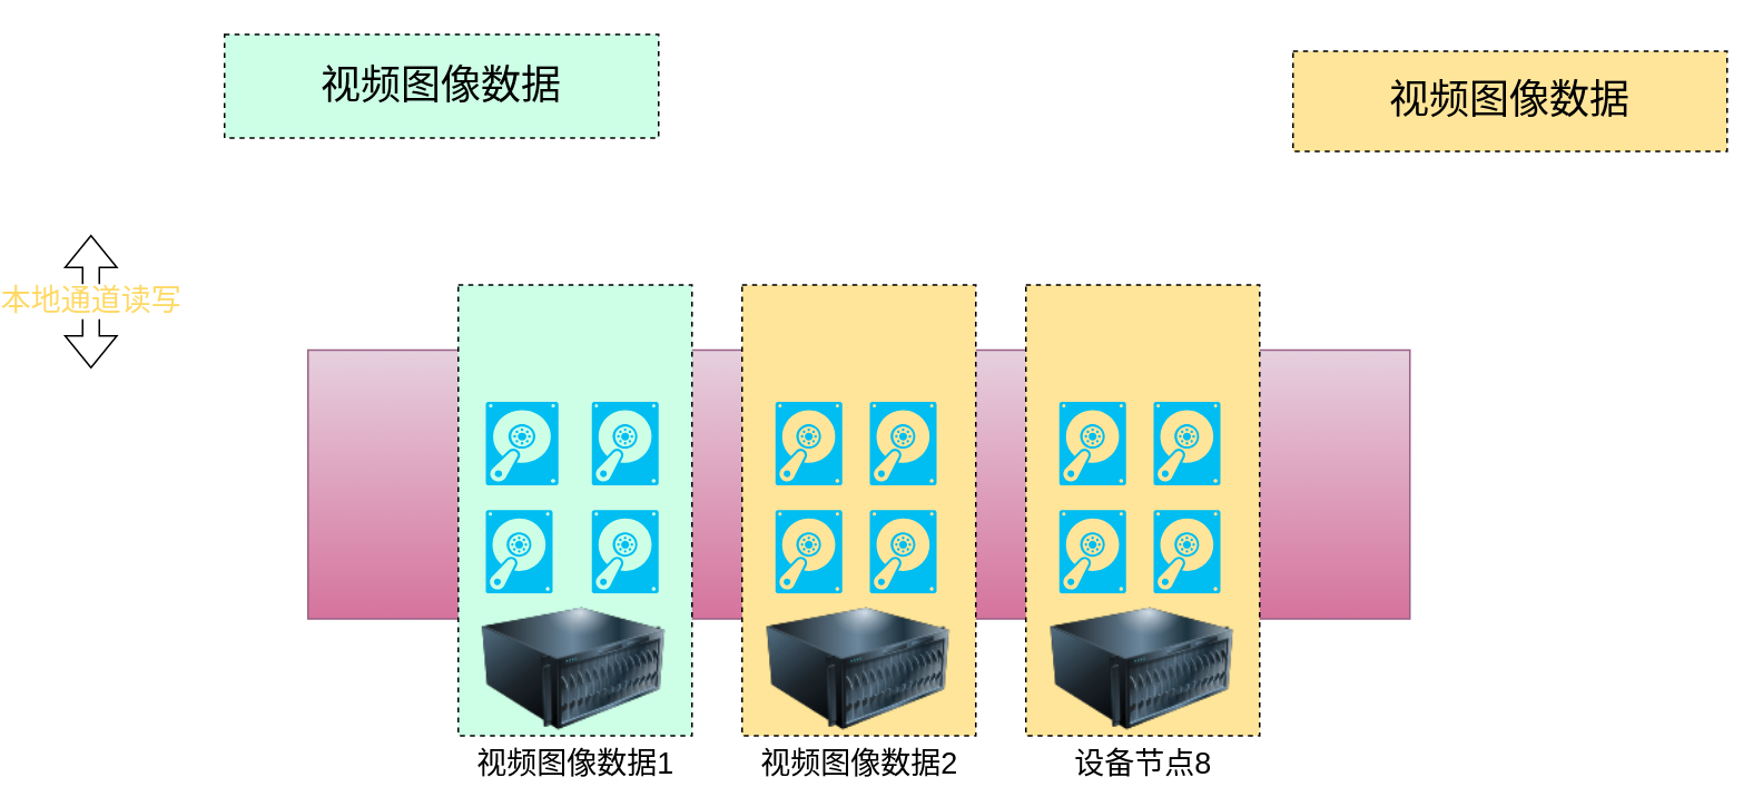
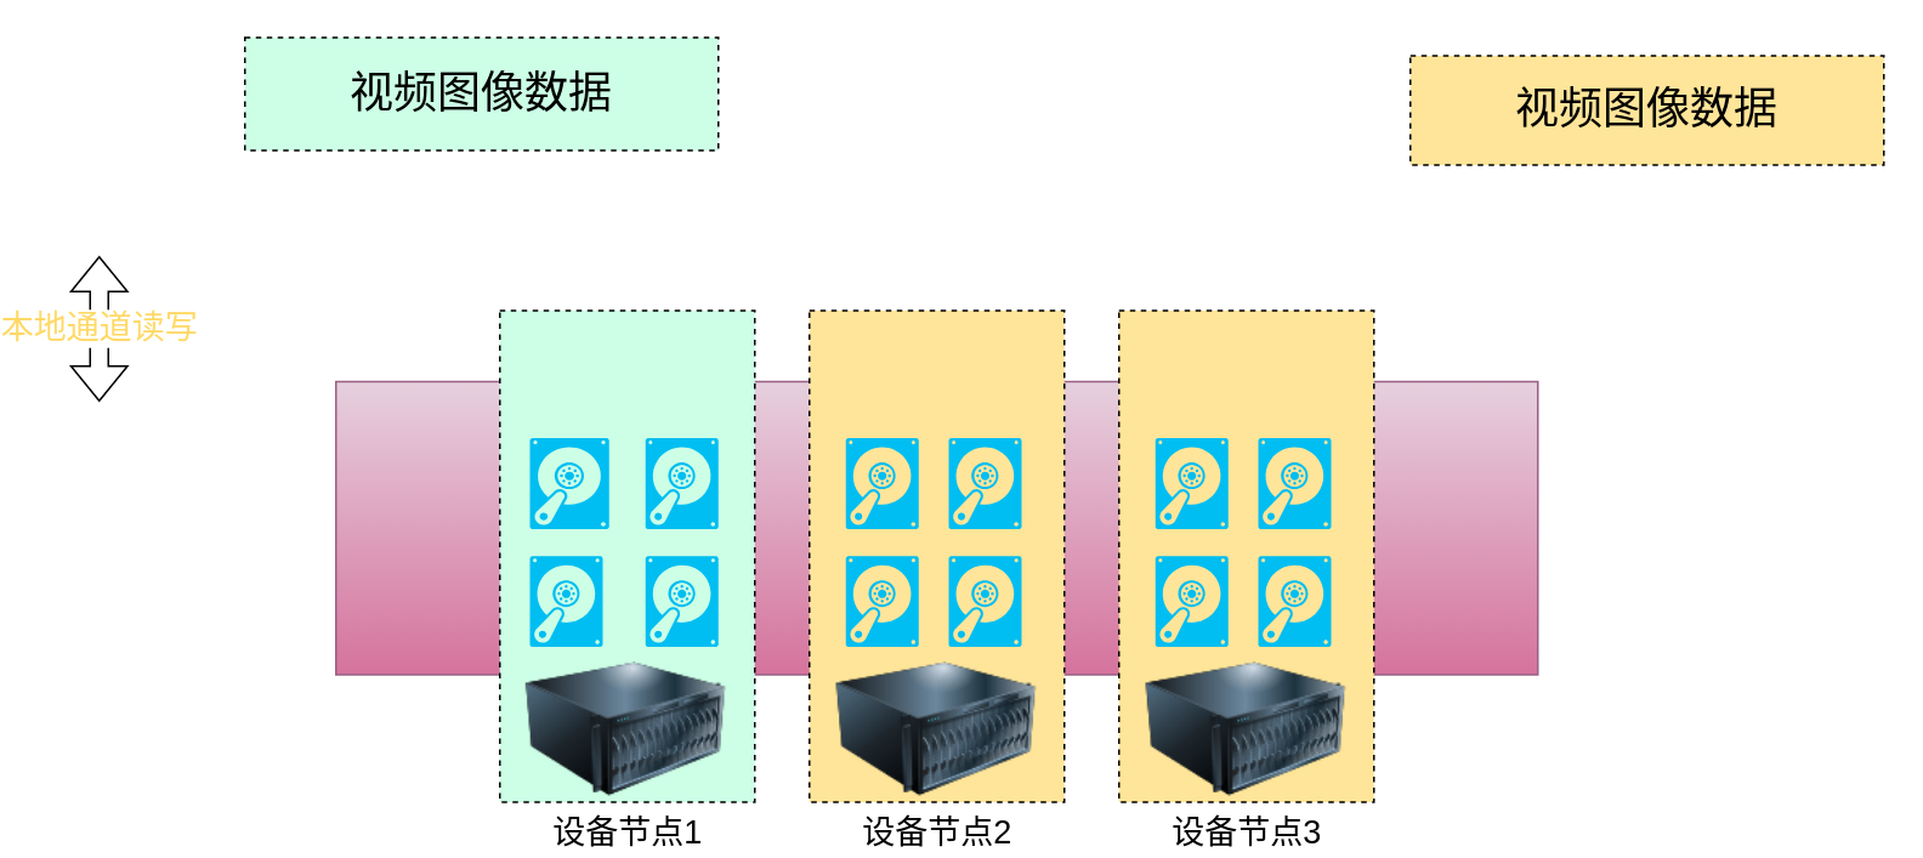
- <mxCell id="13" value="&lt;font style=&quot;font-size: 18px&quot;&gt;视频图像数据1&lt;/font&gt;" style="image;html=1;image=img/lib/clip_art/computers/Server_128x128.png" vertex="1" parent="1"><mxGeometry x="254.5" y="360" width="110" height="80" as="geometry" /></mxCell>
+ <mxCell id="13" value="&lt;font style=&quot;font-size: 18px&quot;&gt;设备节点1&lt;/font&gt;" style="image;html=1;image=img/lib/clip_art/computers/Server_128x128.png" vertex="1" parent="1"><mxGeometry x="254.5" y="360" width="110" height="80" as="geometry" /></mxCell>
- <mxCell id="14" value="&lt;font style=&quot;font-size: 18px&quot;&gt;视频图像数据2&lt;/font&gt;" style="image;html=1;image=img/lib/clip_art/computers/Server_128x128.png" vertex="1" parent="1"><mxGeometry x="425" y="360" width="110" height="80" as="geometry" /></mxCell>
+ <mxCell id="14" value="&lt;font style=&quot;font-size: 18px&quot;&gt;设备节点2&lt;/font&gt;" style="image;html=1;image=img/lib/clip_art/computers/Server_128x128.png" vertex="1" parent="1"><mxGeometry x="425" y="360" width="110" height="80" as="geometry" /></mxCell>
- <mxCell id="23" value="&lt;font style=&quot;font-size: 18px&quot;&gt;设备节点8&lt;/font&gt;" style="image;html=1;image=img/lib/clip_art/computers/Server_128x128.png" vertex="1" parent="1"><mxGeometry x="595" y="360" width="110" height="80" as="geometry" /></mxCell>
+ <mxCell id="23" value="&lt;font style=&quot;font-size: 18px&quot;&gt;设备节点3&lt;/font&gt;" style="image;html=1;image=img/lib/clip_art/computers/Server_128x128.png" vertex="1" parent="1"><mxGeometry x="595" y="360" width="110" height="80" as="geometry" /></mxCell>
